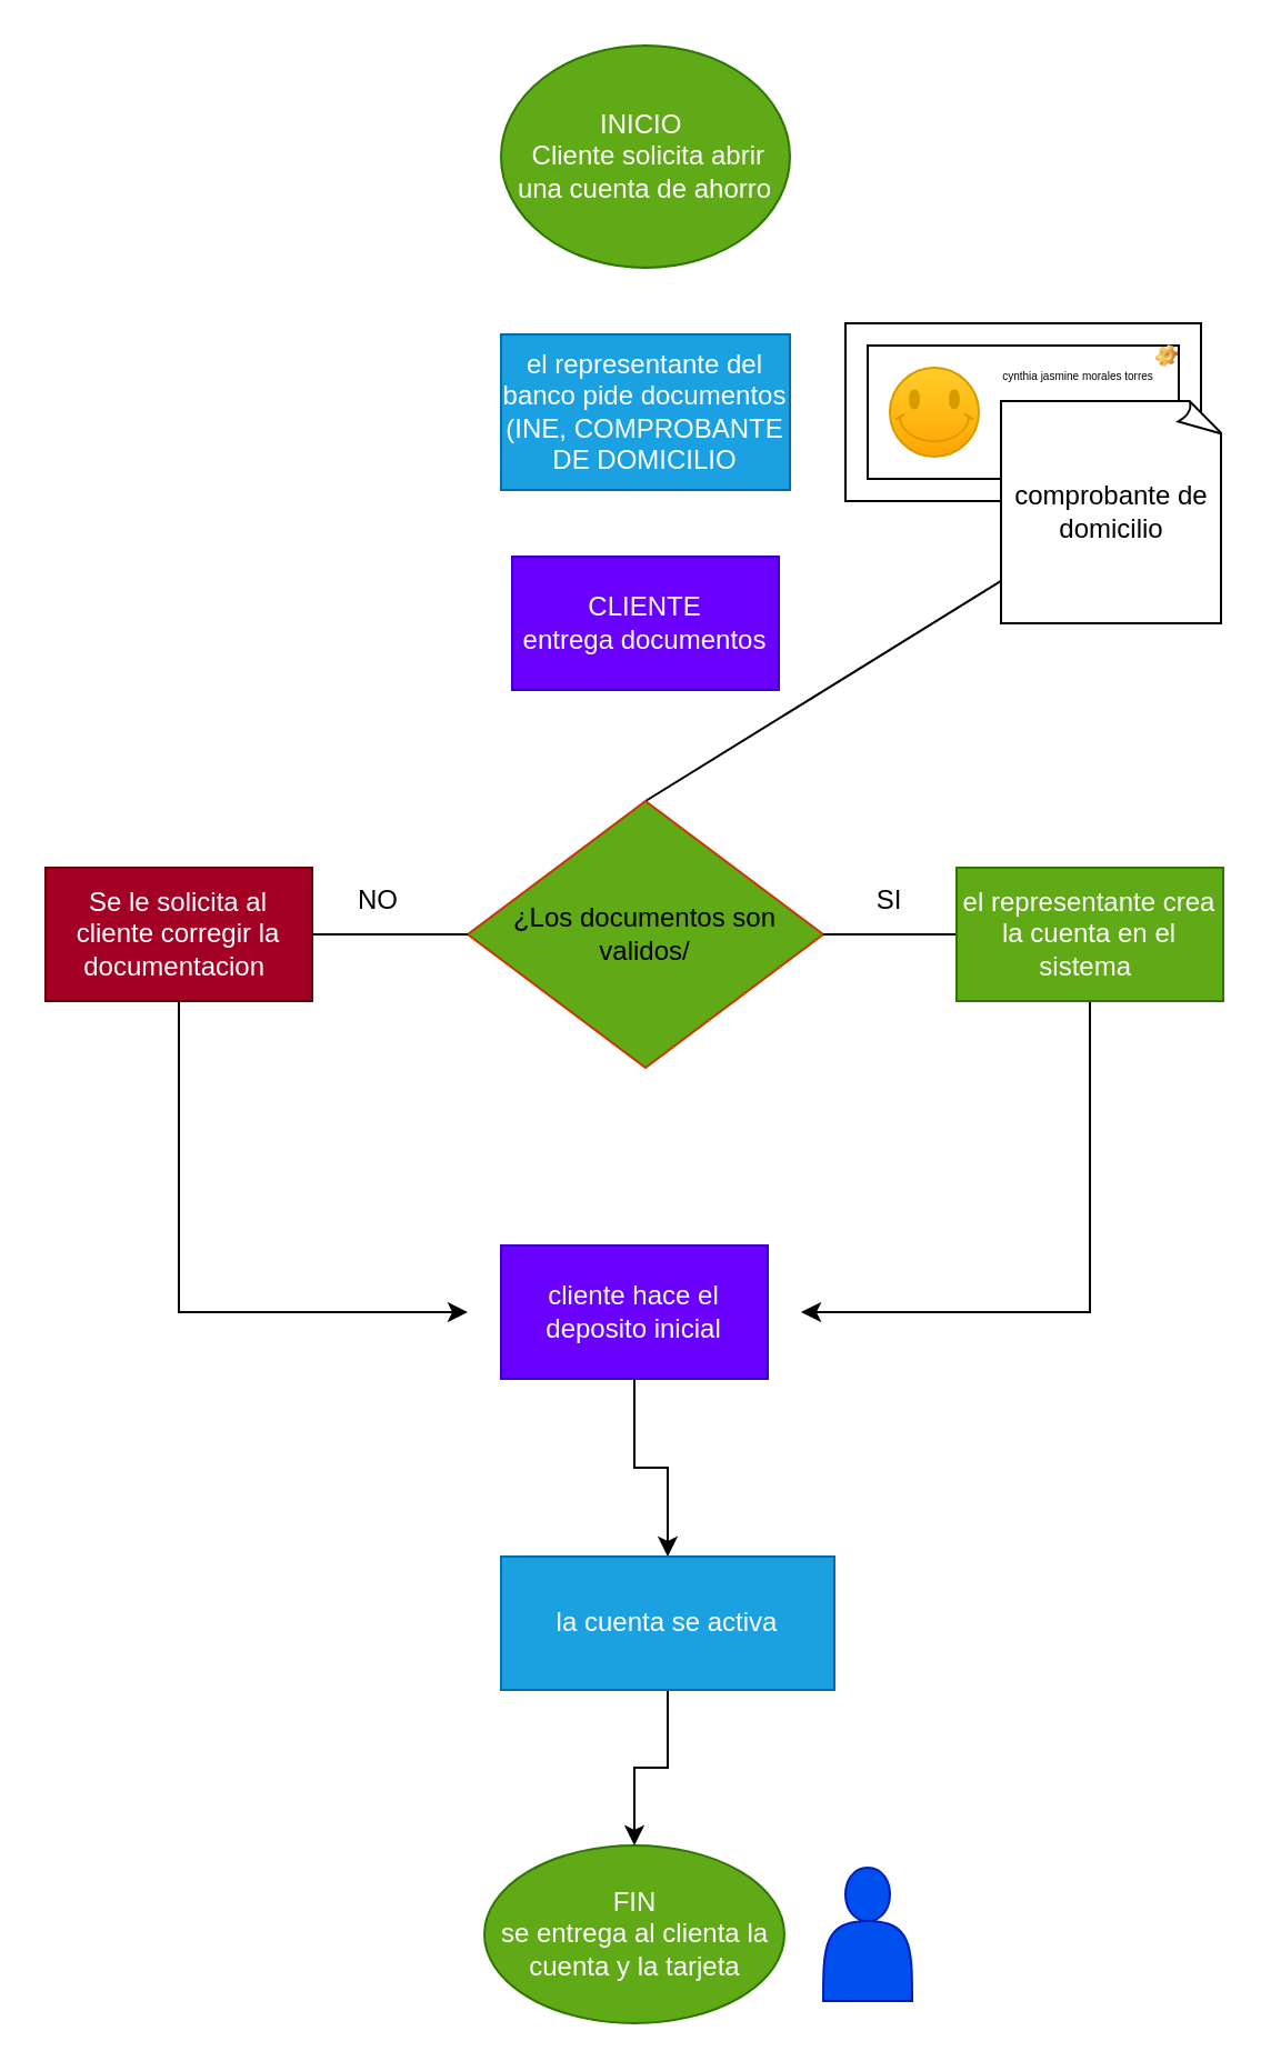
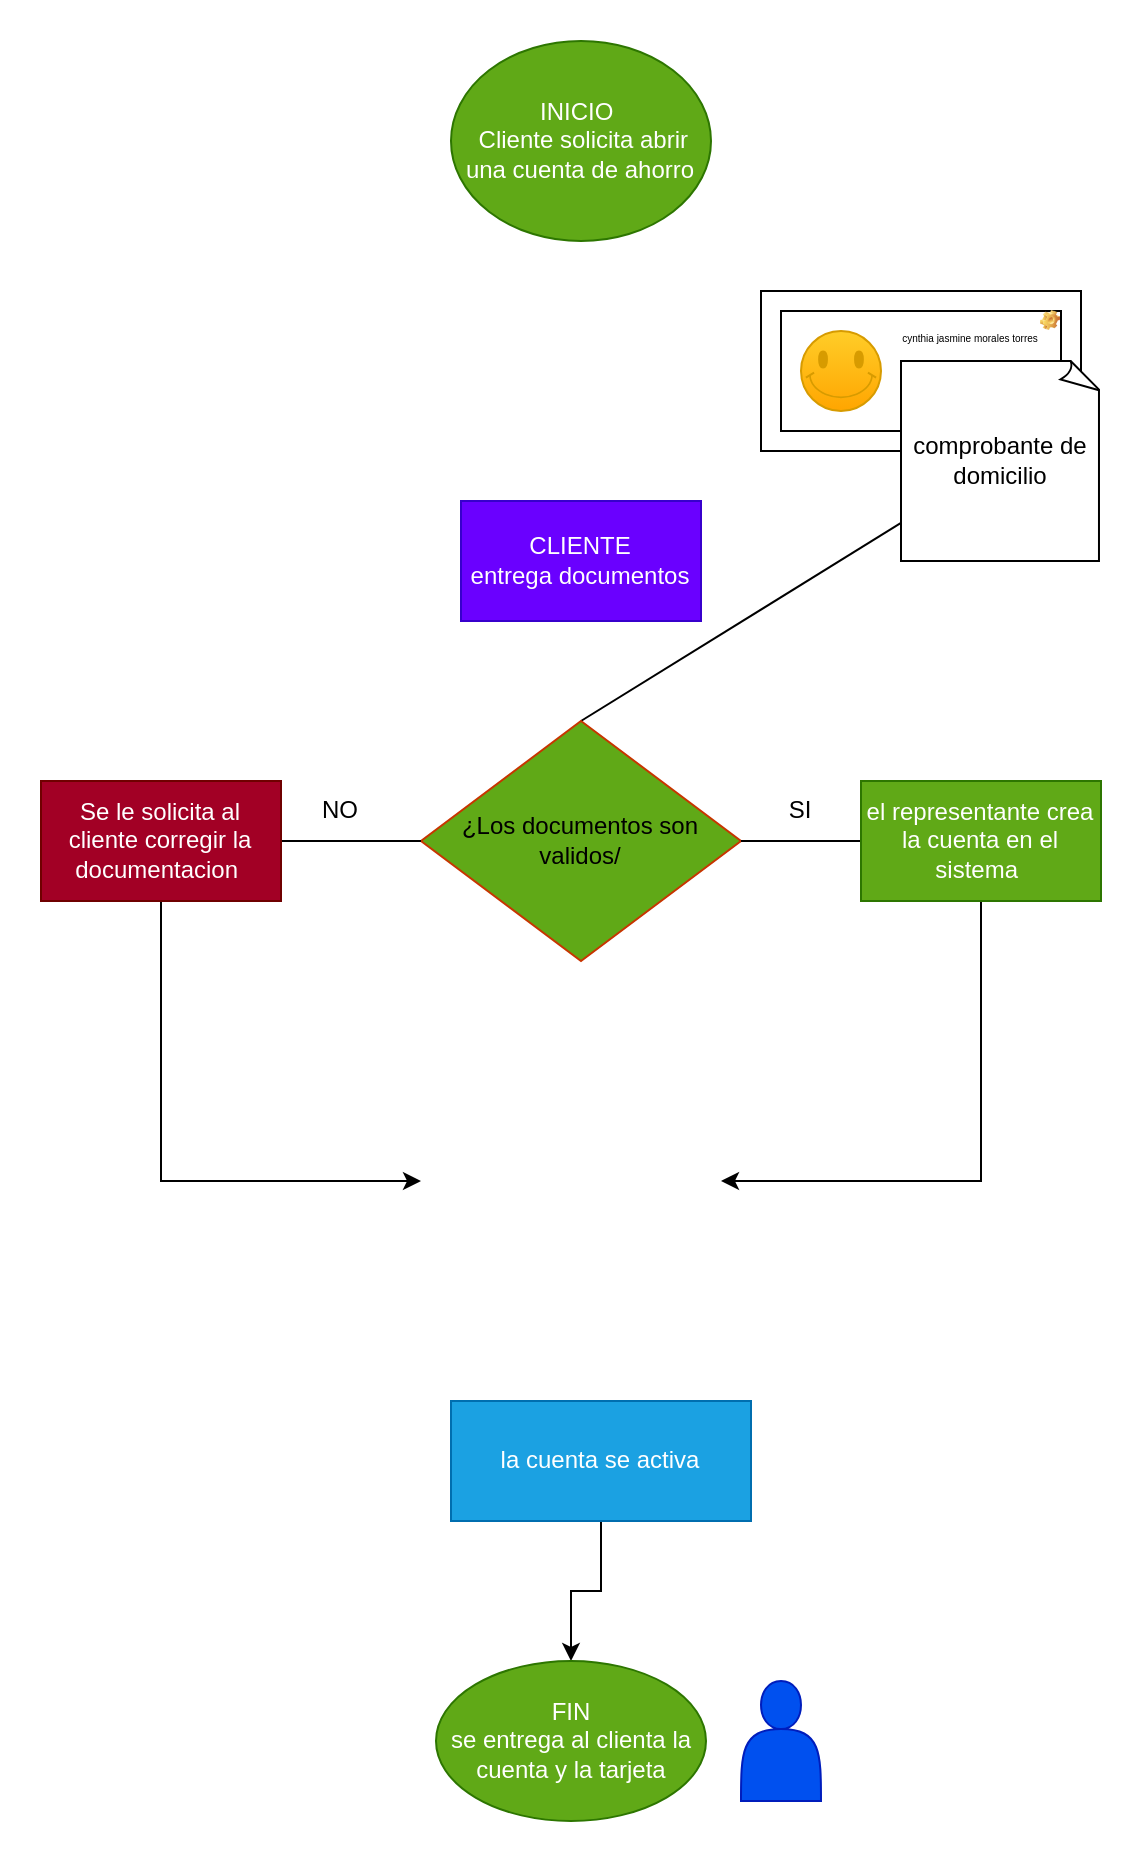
- <mxCell id="4" value="el representante del banco pide documentos (INE, COMPROBANTE DE DOMICILIO" style="rounded=0;whiteSpace=wrap;html=1;fillColor=#1ba1e2;fontColor=#ffffff;strokeColor=#006EAF;" parent="1" vertex="1"><mxGeometry x="225" y="150" width="130" height="70" as="geometry" /></mxCell>
- <mxCell id="16" value="cliente hace el deposito inicial" style="rounded=0;whiteSpace=wrap;html=1;fillColor=#6a00ff;fontColor=#ffffff;strokeColor=#3700CC;" parent="1" vertex="1"><mxGeometry x="225" y="560" width="120" height="60" as="geometry" /></mxCell>
- <mxCell id="15" value="" style="edgeStyle=orthogonalEdgeStyle;rounded=0;orthogonalLoop=1;jettySize=auto;html=1;" parent="1" source="16" target="18" edge="1"><mxGeometry relative="1" as="geometry" /></mxCell>
